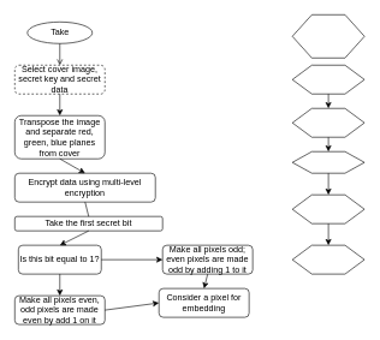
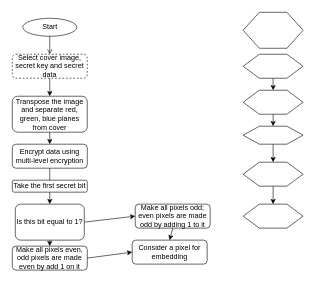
- <mxCell id="2" value="Take" style="ellipse;whiteSpace=wrap;html=1;" vertex="1" parent="1"><mxGeometry x="37.5" y="30" width="90" height="30" as="geometry" /></mxCell>
+ <mxCell id="2" value="Start" style="ellipse;whiteSpace=wrap;html=1;" vertex="1" parent="1"><mxGeometry x="37.5" y="30" width="90" height="30" as="geometry" /></mxCell>
- <mxCell id="5" value="&lt;p align=&quot;center&quot; class=&quot;MsoNormal&quot;&gt;Encrypt data using multi-level encryption&lt;/p&gt;" style="rounded=1;whiteSpace=wrap;html=1;" vertex="1" parent="1"><mxGeometry x="20" y="240" width="195" height="40" as="geometry" /></mxCell>
+ <mxCell id="5" value="&lt;p align=&quot;center&quot; class=&quot;MsoNormal&quot;&gt;Encrypt data using multi-level encryption&lt;/p&gt;" style="rounded=1;whiteSpace=wrap;html=1;" vertex="1" parent="1"><mxGeometry x="20" y="240" width="125" height="40" as="geometry" /></mxCell>
- <mxCell id="6" value="&lt;p align=&quot;center&quot; class=&quot;MsoNormal&quot;&gt;Take the first secret bit&lt;/p&gt;" style="rounded=1;whiteSpace=wrap;html=1;" vertex="1" parent="1"><mxGeometry x="20" y="300" width="205" height="20" as="geometry" /></mxCell>
+ <mxCell id="6" value="&lt;p align=&quot;center&quot; class=&quot;MsoNormal&quot;&gt;Take the first secret bit&lt;/p&gt;" style="rounded=1;whiteSpace=wrap;html=1;" vertex="1" parent="1"><mxGeometry x="20" y="300" width="125" height="20" as="geometry" /></mxCell>
- <mxCell id="7" value="&lt;p align=&quot;center&quot; class=&quot;MsoNormal&quot;&gt;Is this bit equal to 1?&lt;/p&gt;" style="rounded=1;whiteSpace=wrap;html=1;" vertex="1" parent="1"><mxGeometry x="25" y="340" width="115" height="40" as="geometry" /></mxCell>
+ <mxCell id="7" value="&lt;p align=&quot;center&quot; class=&quot;MsoNormal&quot;&gt;Is this bit equal to 1?&lt;/p&gt;" style="rounded=1;whiteSpace=wrap;html=1;" vertex="1" parent="1"><mxGeometry x="25" y="340" width="115" height="60" as="geometry" /></mxCell>
